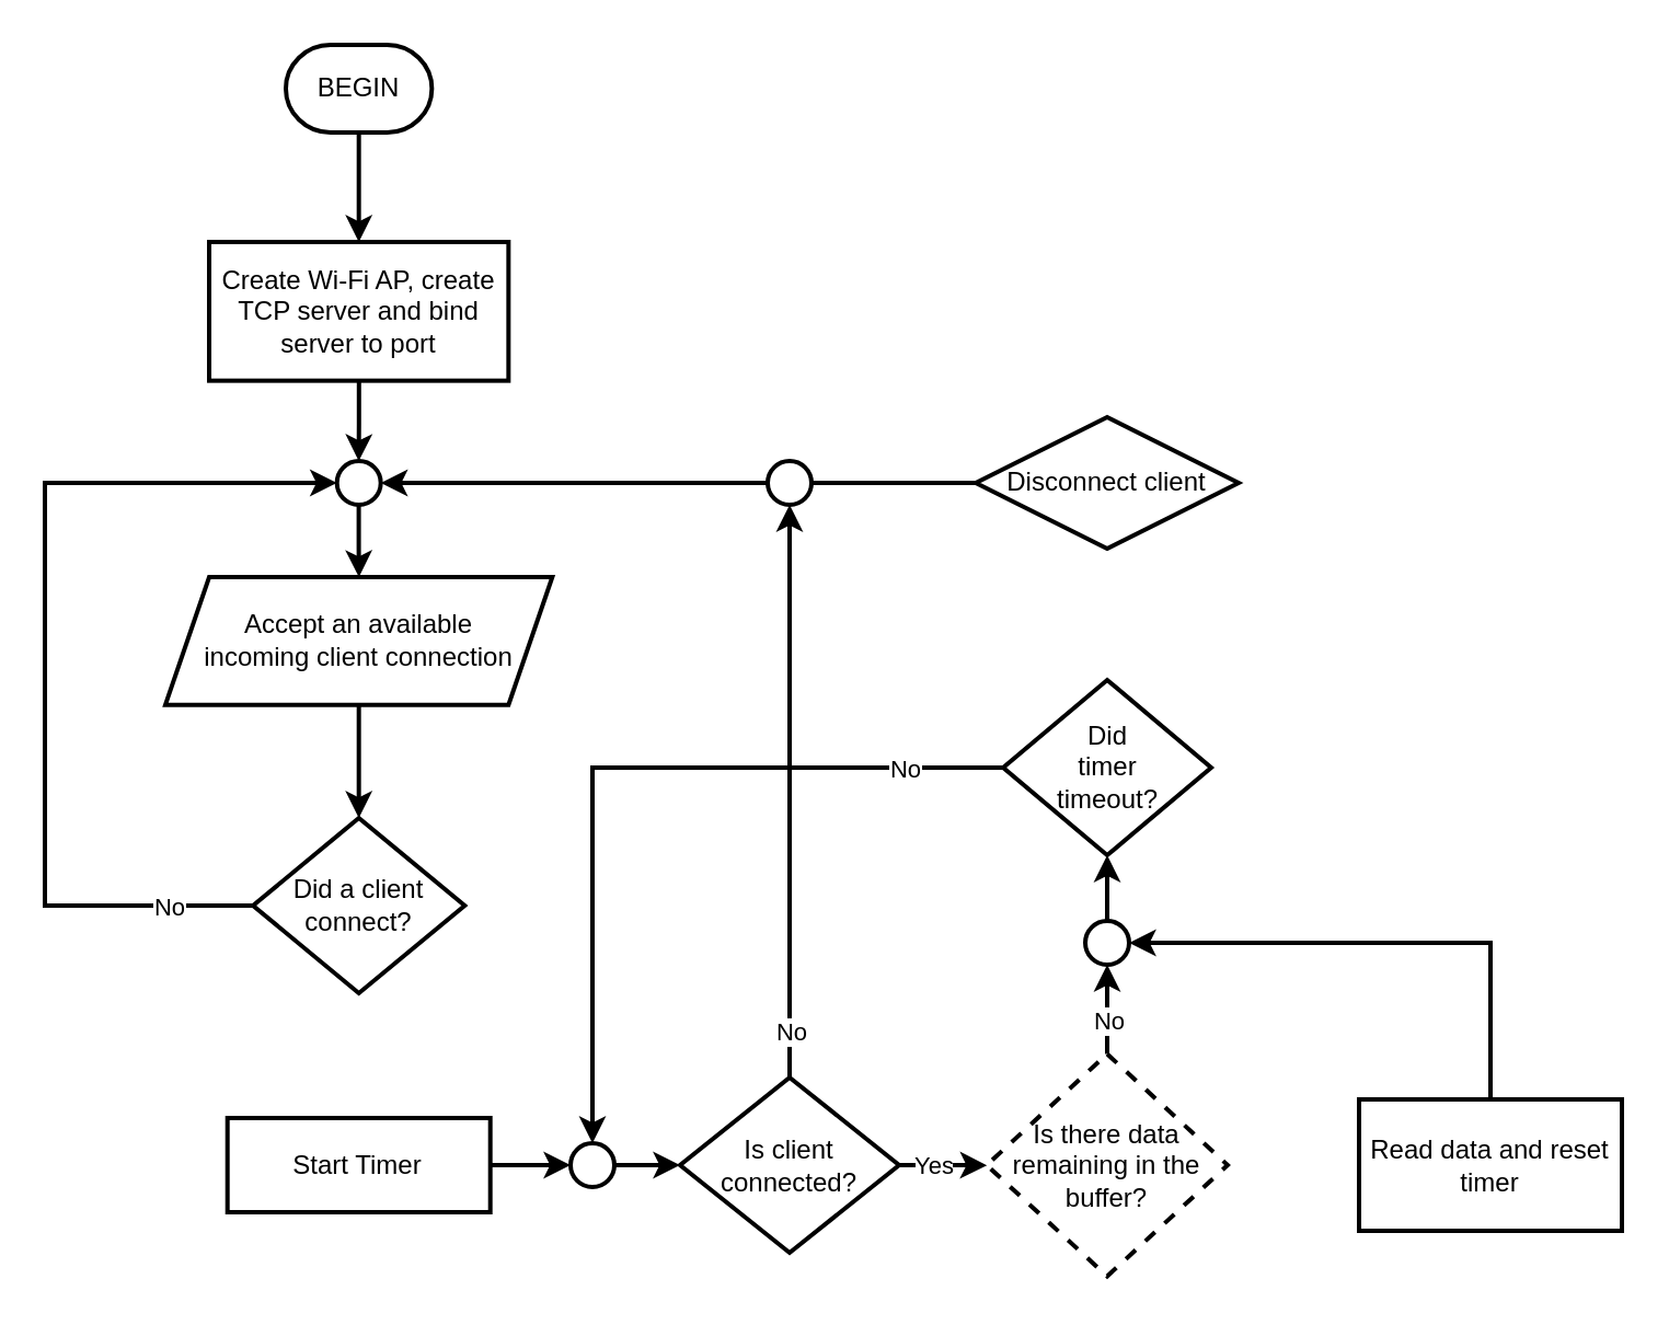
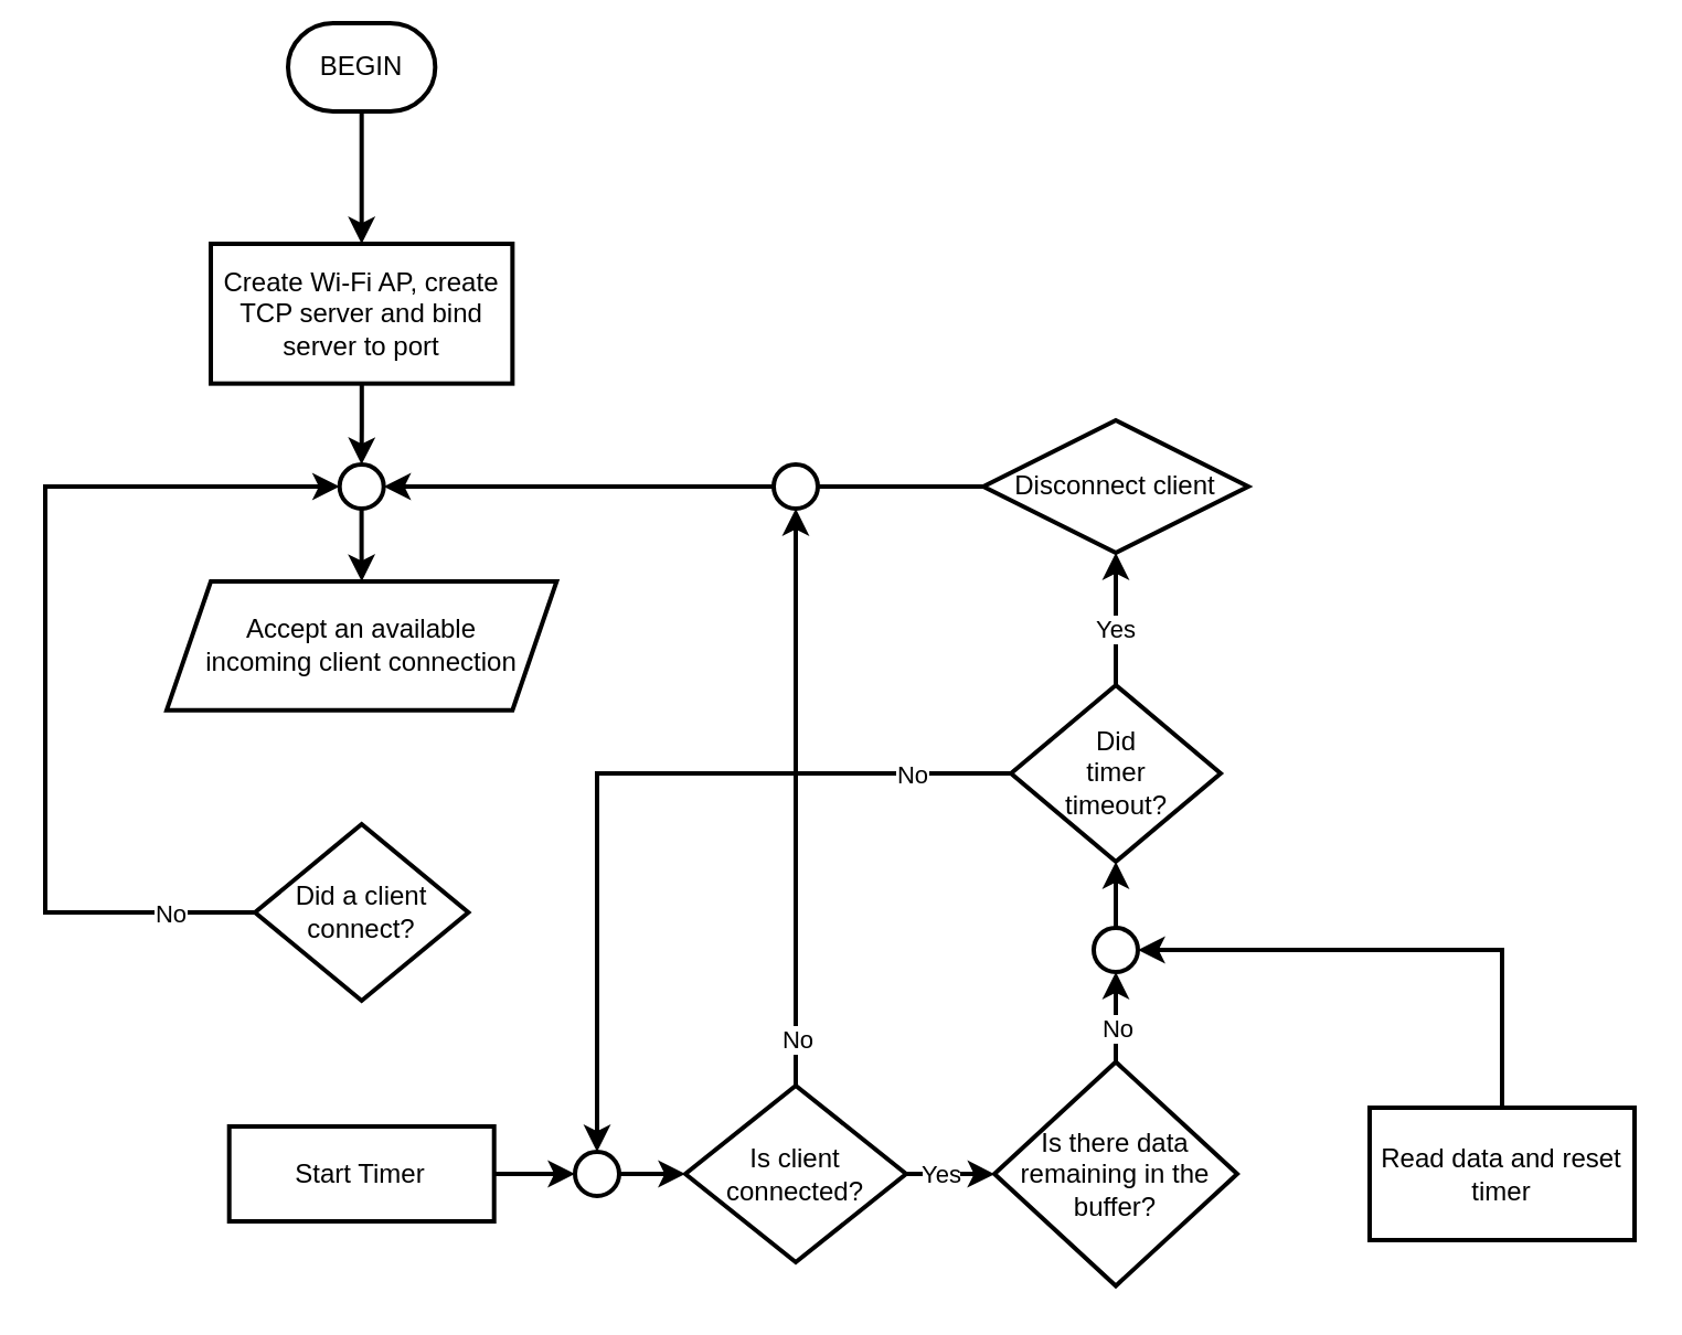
- <mxCell id="2" value="BEGIN" style="strokeWidth=2;html=1;shape=mxgraph.flowchart.terminator;whiteSpace=wrap;" parent="1" vertex="1"><mxGeometry x="130" y="20" width="66.67" height="40" as="geometry" /></mxCell>
+ <mxCell id="2" value="BEGIN" style="strokeWidth=2;html=1;shape=mxgraph.flowchart.terminator;whiteSpace=wrap;" parent="1" vertex="1"><mxGeometry x="130" y="10" width="66.67" height="40" as="geometry" /></mxCell>
+ <mxCell id="26" value="" style="edgeStyle=orthogonalEdgeStyle;rounded=0;orthogonalLoop=1;jettySize=auto;html=1;strokeWidth=2;" parent="1" source="30" target="32" edge="1"><mxGeometry relative="1" as="geometry" /></mxCell>
+ <mxCell id="27" value="Yes" style="edgeLabel;html=1;align=center;verticalAlign=middle;resizable=0;points=[];" parent="26" vertex="1" connectable="0"><mxGeometry x="-0.143" y="1" relative="1" as="geometry"><mxPoint as="offset" /></mxGeometry></mxCell>
- <mxCell id="6" value="" style="edgeStyle=orthogonalEdgeStyle;rounded=0;orthogonalLoop=1;jettySize=auto;html=1;strokeWidth=2;" parent="1" source="7" target="8" edge="1"><mxGeometry relative="1" as="geometry" /></mxCell>
- <mxCell id="22" value="Is there&amp;nbsp;&lt;span style=&quot;background-color: initial;&quot;&gt;data&lt;/span&gt;&lt;div&gt;&lt;span style=&quot;background-color: initial;&quot;&gt;remaining in the&lt;/span&gt;&lt;/div&gt;&lt;div&gt;&lt;span style=&quot;background-color: initial;&quot;&gt;buffer?&lt;/span&gt;&lt;/div&gt;" style="rhombus;whiteSpace=wrap;html=1;rounded=0;strokeWidth=2;dashed=1;" parent="1" vertex="1"><mxGeometry x="450" y="480.75" width="110" height="101.5" as="geometry" /></mxCell>
+ <mxCell id="22" value="Is there&amp;nbsp;&lt;span style=&quot;background-color: initial;&quot;&gt;data&lt;/span&gt;&lt;div&gt;&lt;span style=&quot;background-color: initial;&quot;&gt;remaining in the&lt;/span&gt;&lt;/div&gt;&lt;div&gt;&lt;span style=&quot;background-color: initial;&quot;&gt;buffer?&lt;/span&gt;&lt;/div&gt;" style="rhombus;whiteSpace=wrap;html=1;rounded=0;strokeWidth=2;" parent="1" vertex="1"><mxGeometry x="450" y="480.75" width="110" height="101.5" as="geometry" /></mxCell>
